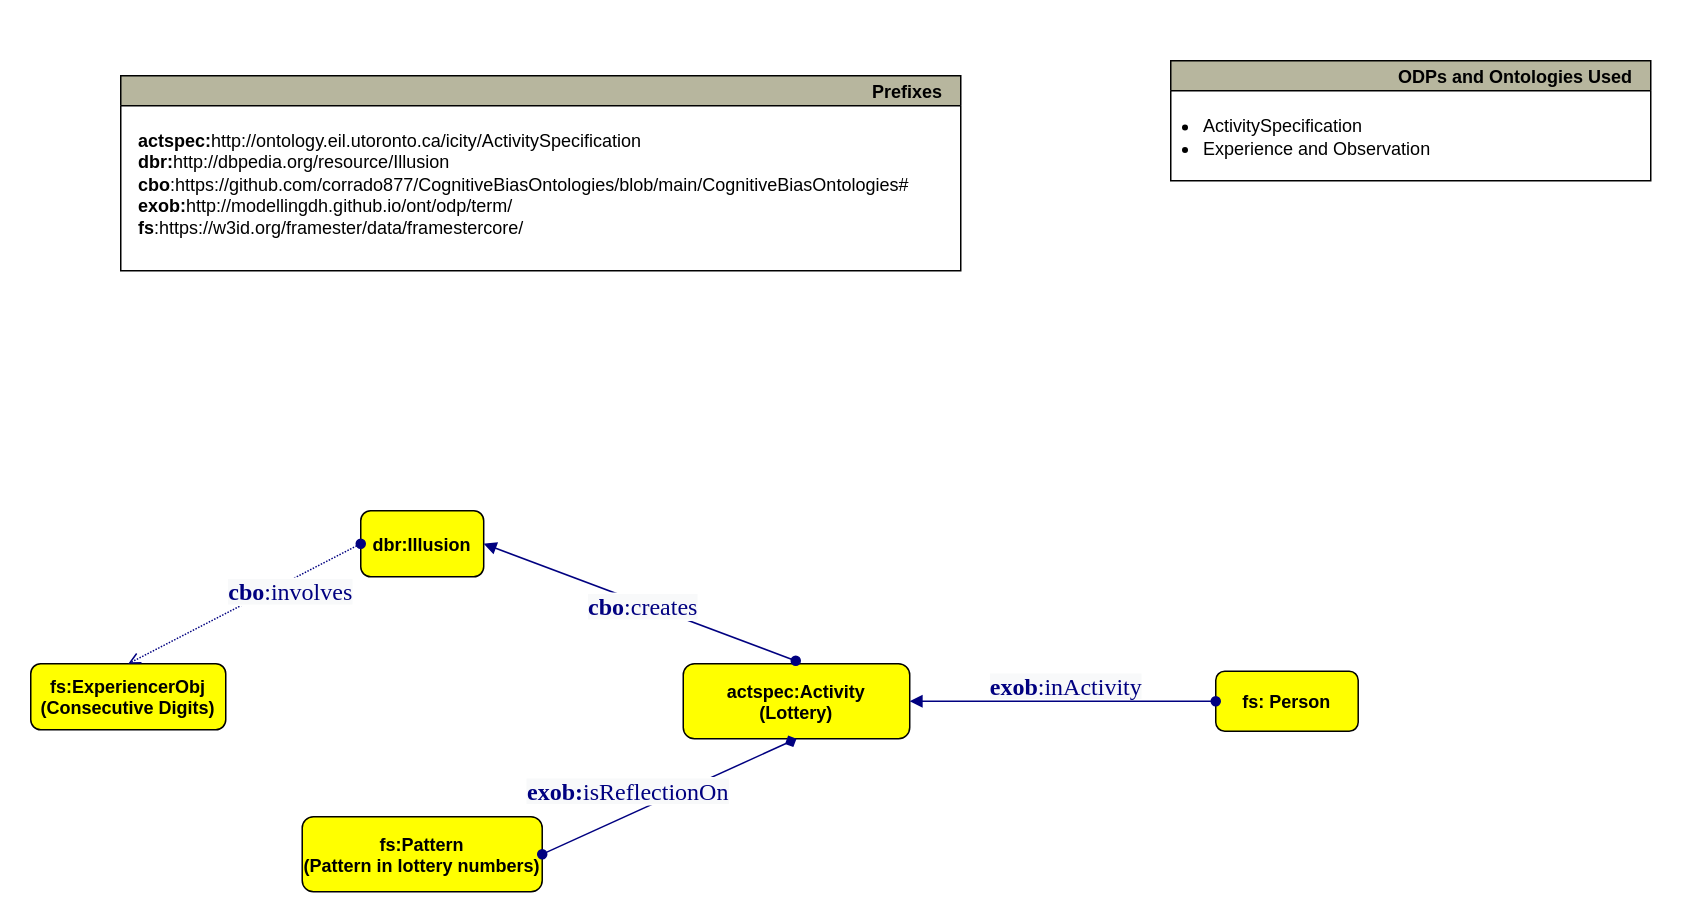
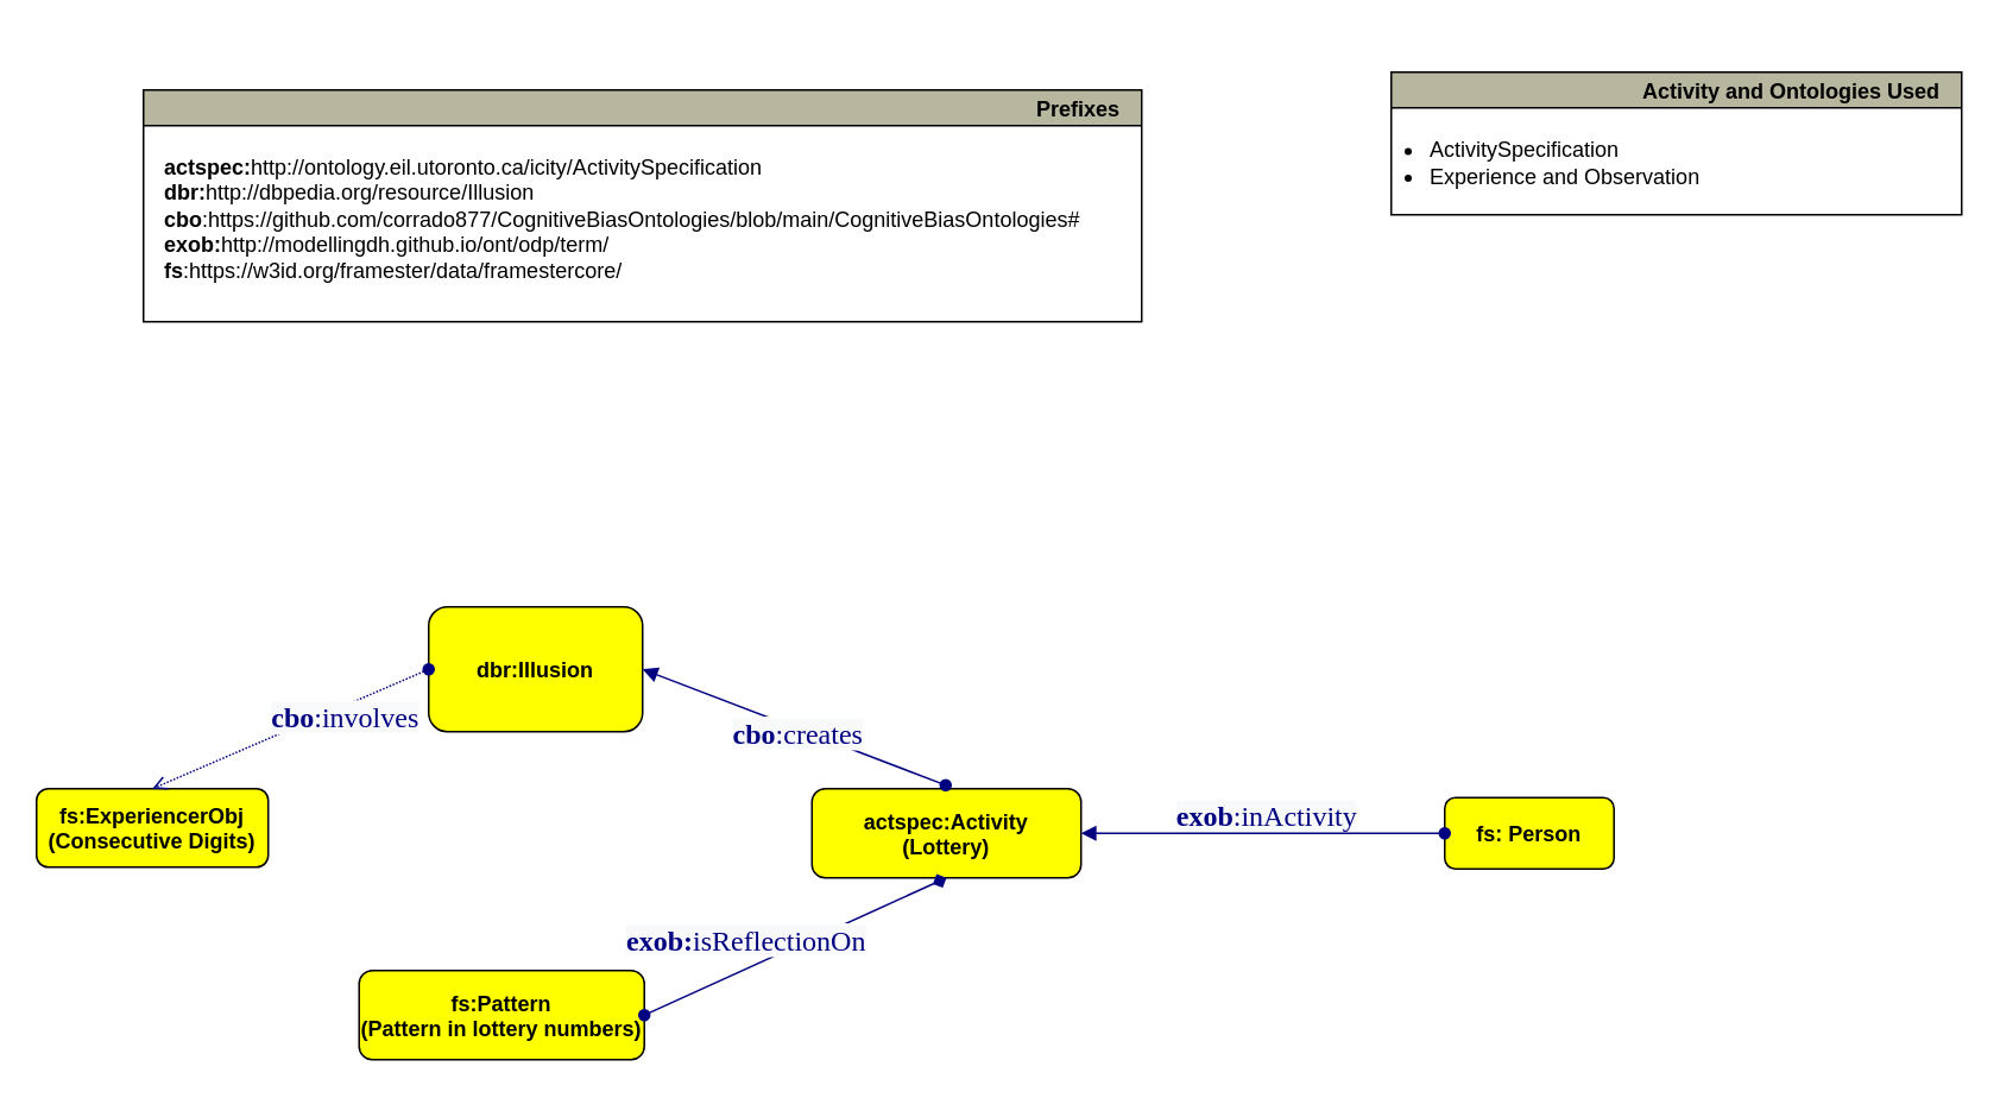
- <mxCell id="17" value="ODPs and Ontologies Used" style="graphMlID=n0;shape=swimlane;startSize=20;fillColor=#b7b69e;strokeColor=#000000;strokeWidth=1.0;align=right;spacingRight=10;fontStyle=1" parent="1" vertex="1"><mxGeometry x="780" y="40" width="320" height="80" as="geometry" /></mxCell>
+ <mxCell id="17" value="Activity and Ontologies Used" style="graphMlID=n0;shape=swimlane;startSize=20;fillColor=#b7b69e;strokeColor=#000000;strokeWidth=1.0;align=right;spacingRight=10;fontStyle=1" parent="1" vertex="1"><mxGeometry x="780" y="40" width="320" height="80" as="geometry" /></mxCell>
- <mxCell id="10" value="dbr:Illusion" style="graphMlID=n4;shape=rect;rounded=1;arcsize=30;fillColor=#ffff00;strokeColor=#000000;strokeWidth=1.0;fontStyle=1" parent="1" vertex="1"><mxGeometry x="240" y="340" width="81.968" height="44" as="geometry" /></mxCell>
+ <mxCell id="10" value="dbr:Illusion" style="graphMlID=n4;shape=rect;rounded=1;arcsize=30;fillColor=#ffff00;strokeColor=#000000;strokeWidth=1.0;fontStyle=1" parent="1" vertex="1"><mxGeometry x="240" y="340" width="120" height="70" as="geometry" /></mxCell>
